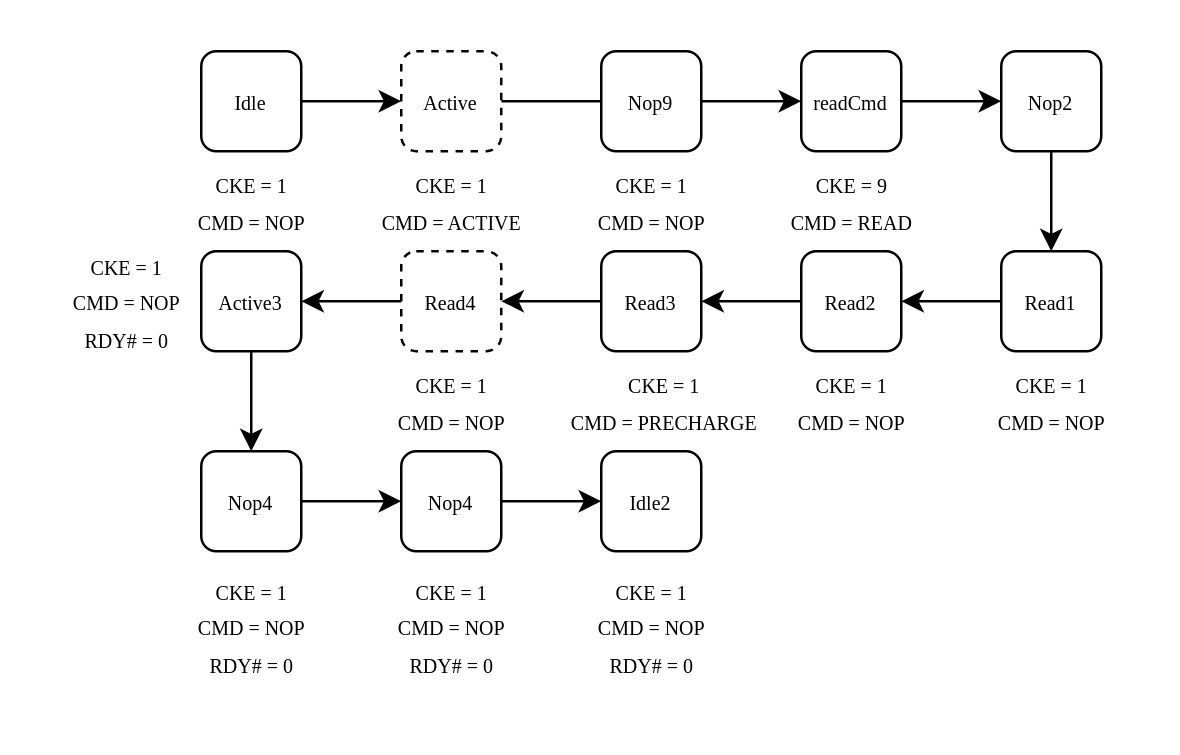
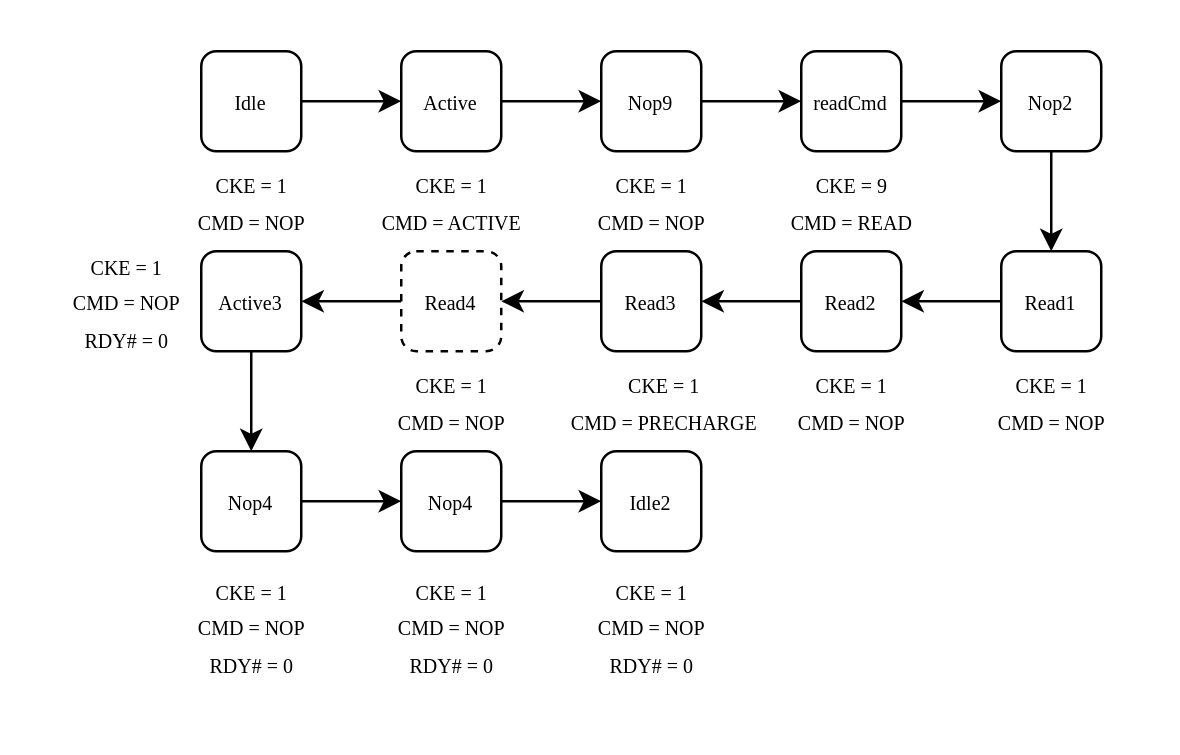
- <mxCell id="6" value="&lt;font style=&quot;font-size: 8px;&quot; data-font-src=&quot;https://fonts.googleapis.com/css?family=Calibri&quot; face=&quot;Calibri&quot;&gt;Active&lt;/font&gt;" style="rounded=1;whiteSpace=wrap;html=1;dashed=1;" parent="1" vertex="1"><mxGeometry x="160" y="20" width="40" height="40" as="geometry" /></mxCell>
+ <mxCell id="6" value="&lt;font style=&quot;font-size: 8px;&quot; data-font-src=&quot;https://fonts.googleapis.com/css?family=Calibri&quot; face=&quot;Calibri&quot;&gt;Active&lt;/font&gt;" style="rounded=1;whiteSpace=wrap;html=1;" parent="1" vertex="1"><mxGeometry x="160" y="20" width="40" height="40" as="geometry" /></mxCell>
- <mxCell id="5" style="edgeStyle=orthogonalEdgeStyle;rounded=0;orthogonalLoop=1;jettySize=auto;html=1;entryX=0;entryY=0.5;entryDx=0;entryDy=0;endArrow=none;" parent="1" source="6" target="8" edge="1"><mxGeometry relative="1" as="geometry" /></mxCell>
+ <mxCell id="5" style="edgeStyle=orthogonalEdgeStyle;rounded=0;orthogonalLoop=1;jettySize=auto;html=1;entryX=0;entryY=0.5;entryDx=0;entryDy=0;" parent="1" source="6" target="8" edge="1"><mxGeometry relative="1" as="geometry" /></mxCell>
